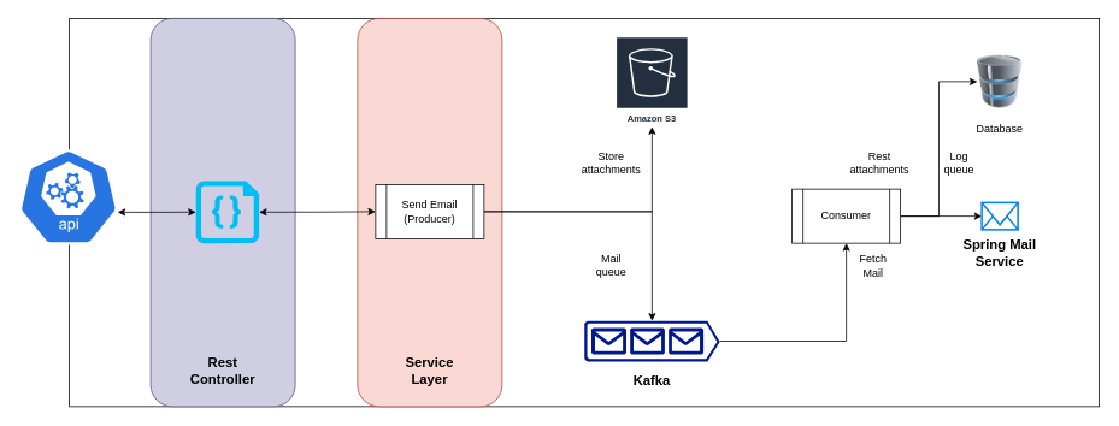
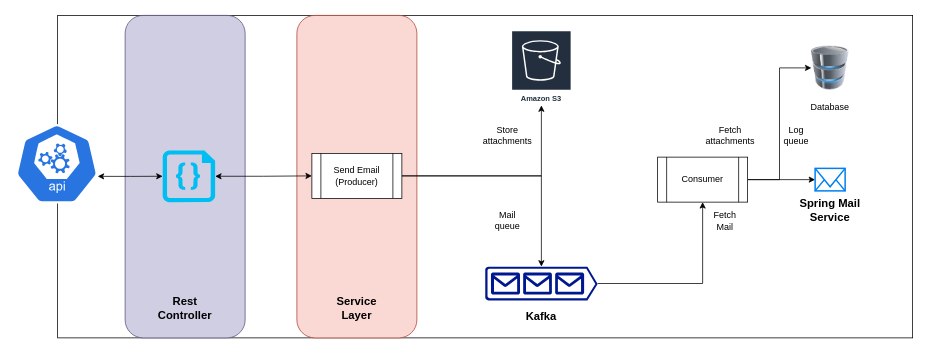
- <mxCell id="24" value="Rest attachments" style="text;html=1;strokeColor=none;fillColor=none;align=center;verticalAlign=middle;whiteSpace=wrap;rounded=0;" parent="1" vertex="1"><mxGeometry x="953" y="170" width="40" height="20" as="geometry" /></mxCell>
+ <mxCell id="24" value="Fetch attachments" style="text;html=1;strokeColor=none;fillColor=none;align=center;verticalAlign=middle;whiteSpace=wrap;rounded=0;" parent="1" vertex="1"><mxGeometry x="953" y="170" width="40" height="20" as="geometry" /></mxCell>
